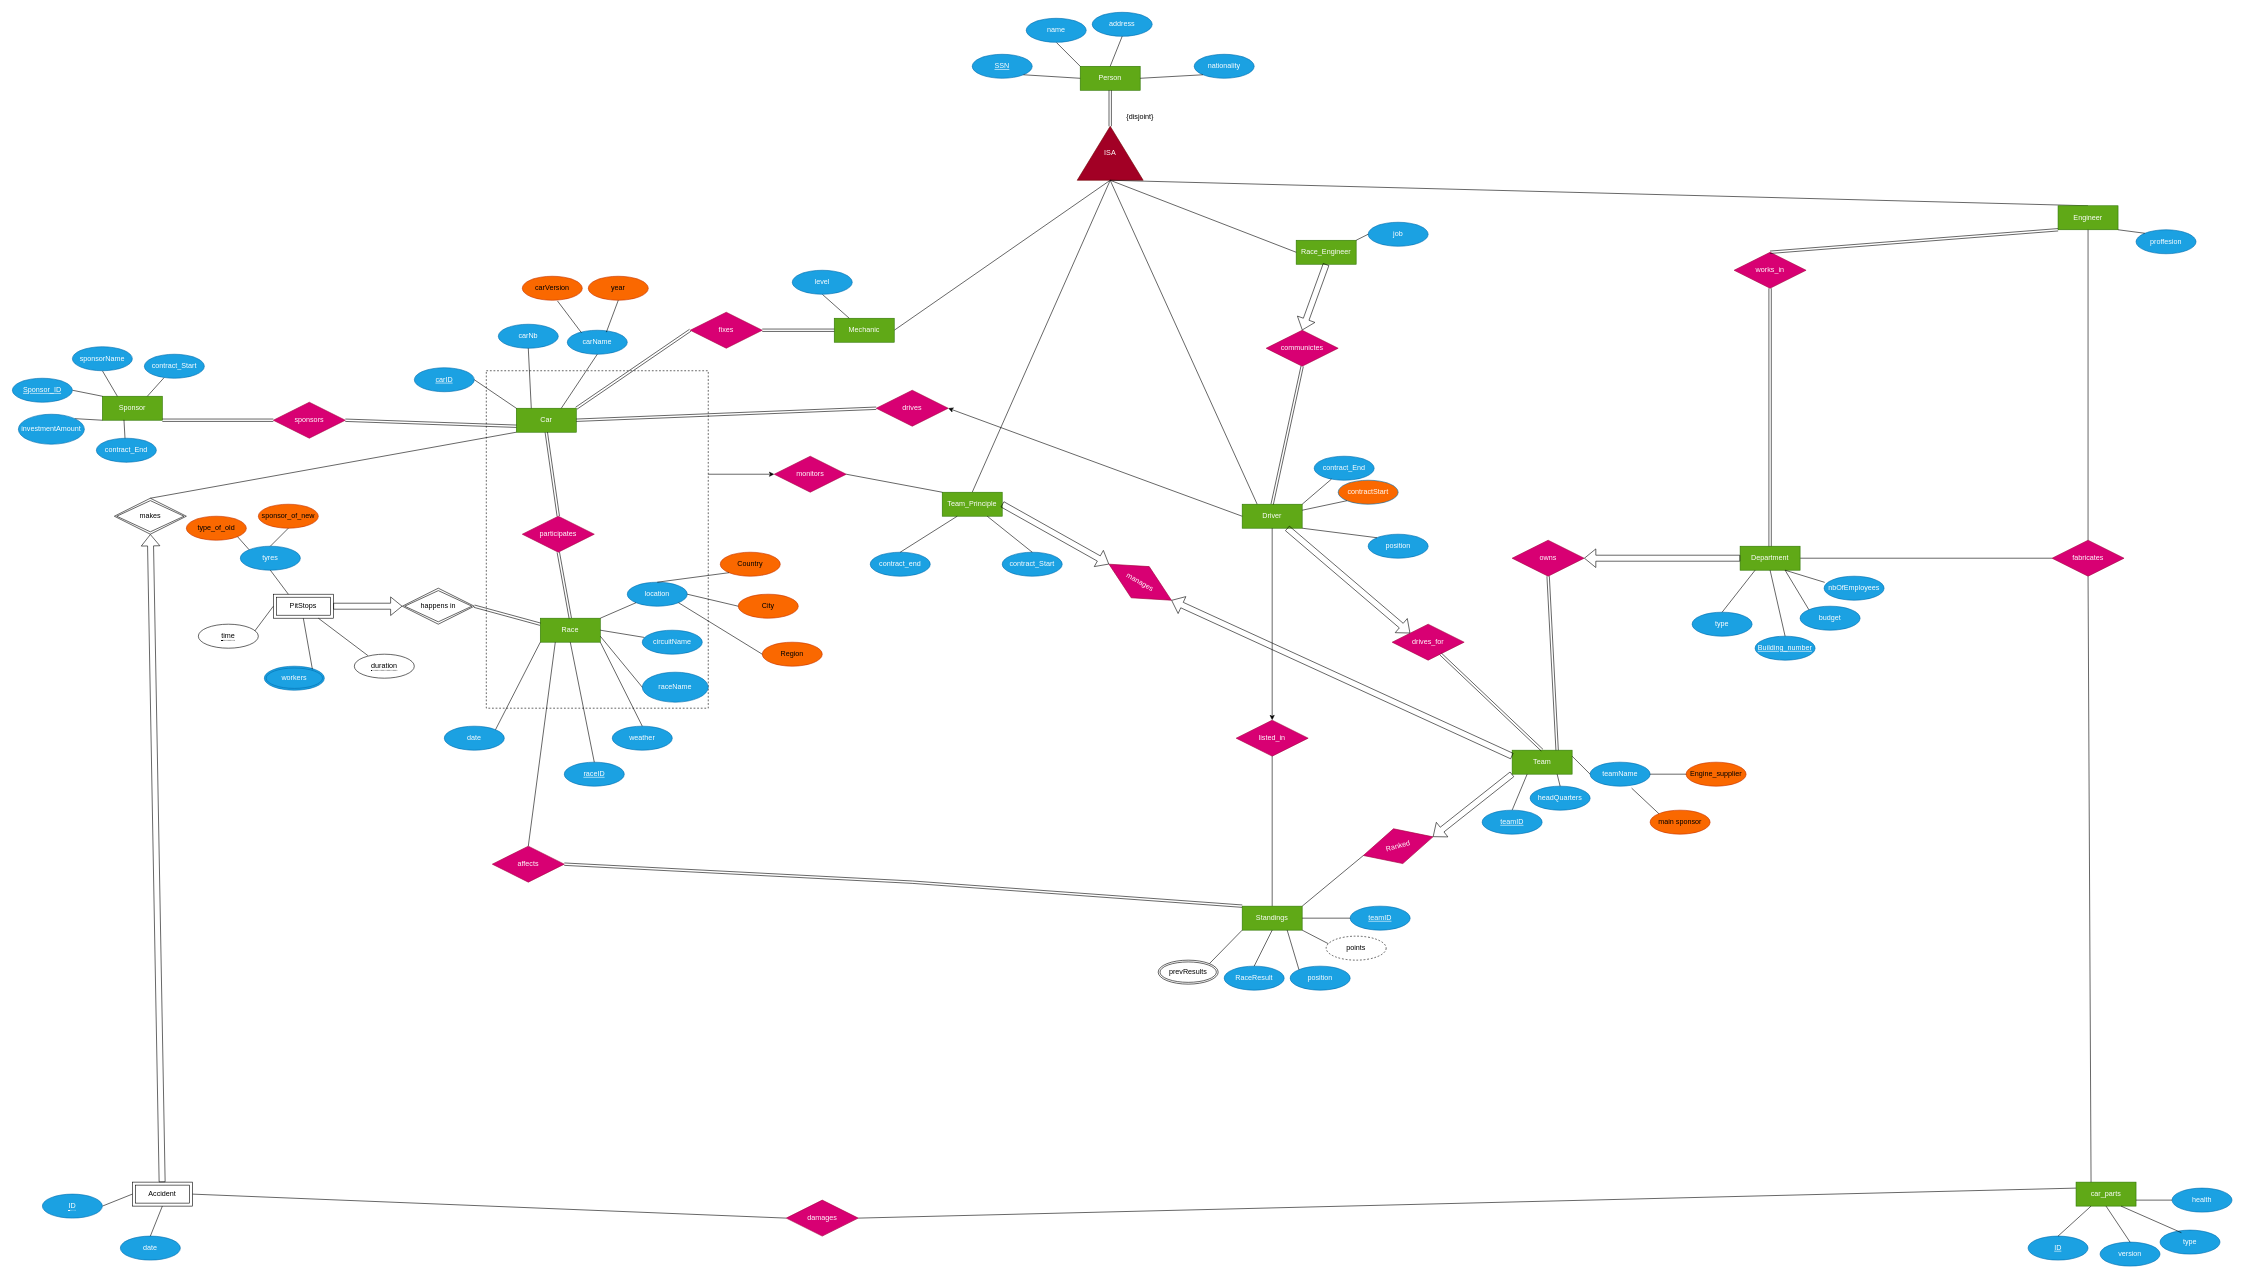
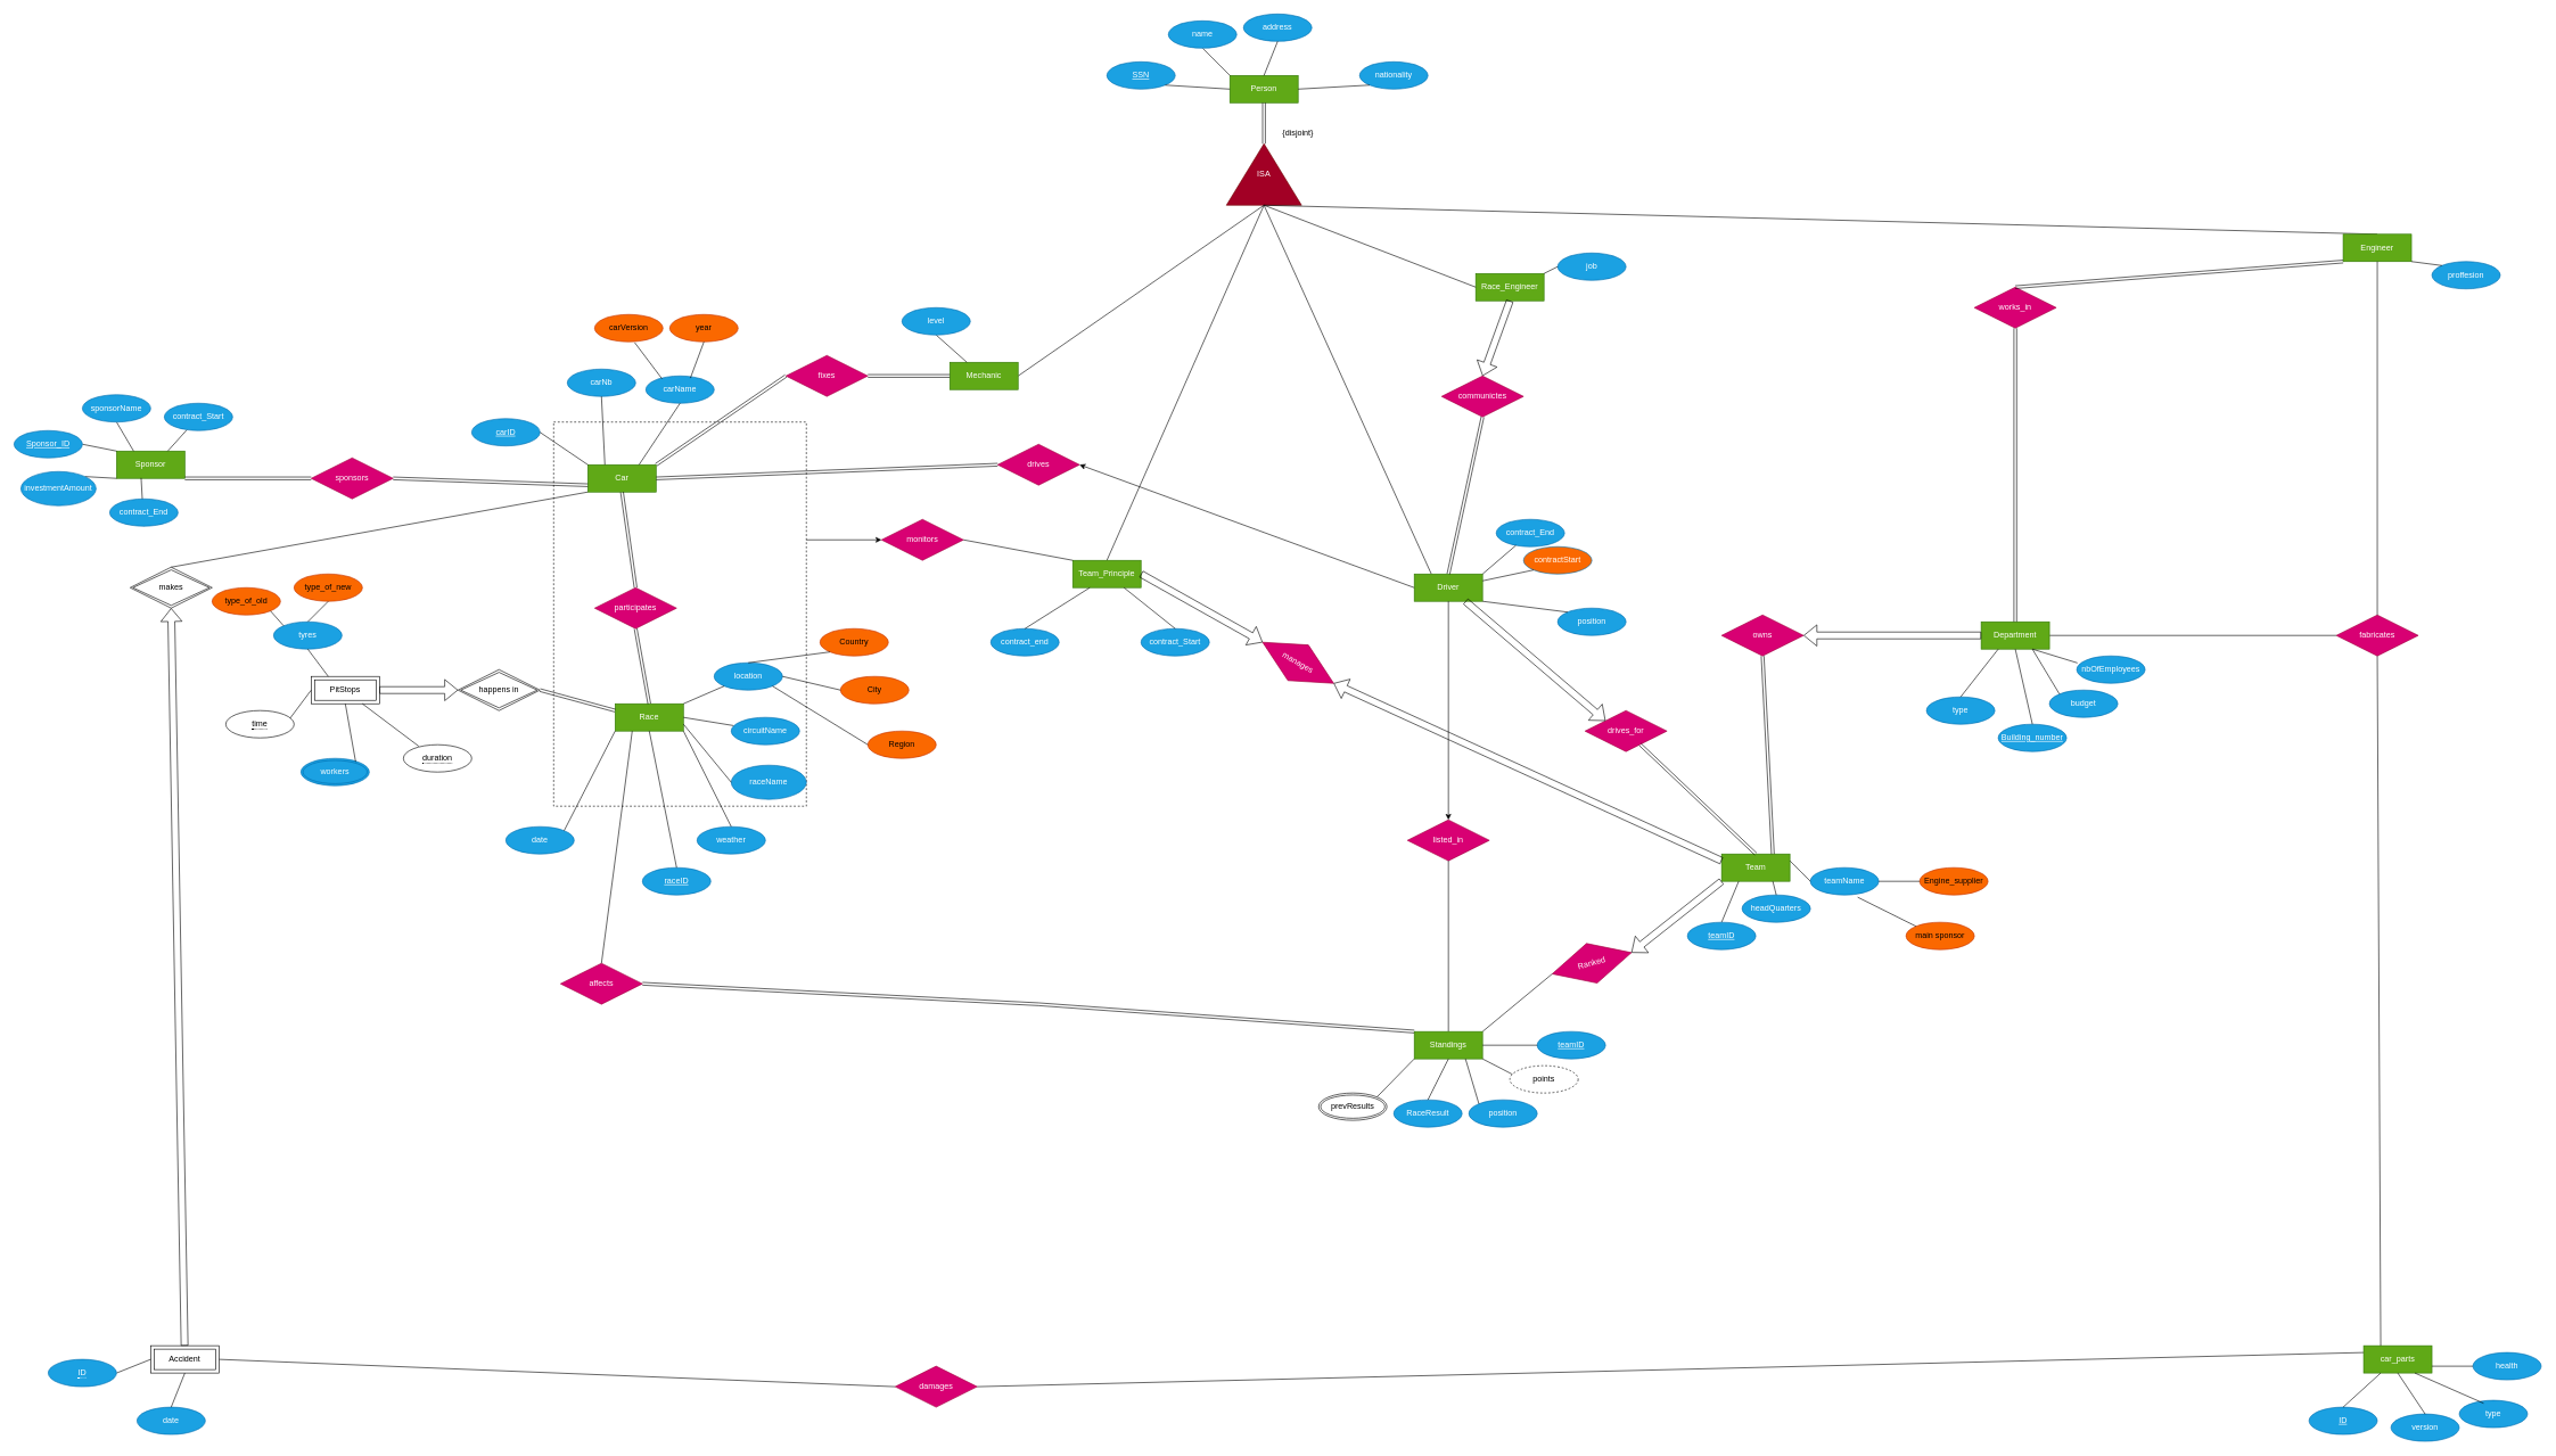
- <mxCell id="187" value="sponsor_of_new" style="ellipse;whiteSpace=wrap;html=1;align=center;fillColor=#fa6800;fontColor=#000000;strokeColor=#C73500;" parent="1" vertex="1"><mxGeometry x="430" y="840" width="100" height="40" as="geometry" /></mxCell>
+ <mxCell id="187" value="type_of_new" style="ellipse;whiteSpace=wrap;html=1;align=center;fillColor=#fa6800;fontColor=#000000;strokeColor=#C73500;" parent="1" vertex="1"><mxGeometry x="430" y="840" width="100" height="40" as="geometry" /></mxCell>
- <mxCell id="174" value="main sponsor" style="ellipse;whiteSpace=wrap;html=1;align=center;fillColor=#fa6800;fontColor=#000000;strokeColor=#C73500;" parent="1" vertex="1"><mxGeometry x="2750" y="1350" width="100" height="40" as="geometry" /></mxCell>
+ <mxCell id="174" value="main sponsor" style="ellipse;whiteSpace=wrap;html=1;align=center;fillColor=#fa6800;fontColor=#000000;strokeColor=#C73500;" parent="1" vertex="1"><mxGeometry x="2790" y="1350" width="100" height="40" as="geometry" /></mxCell>
